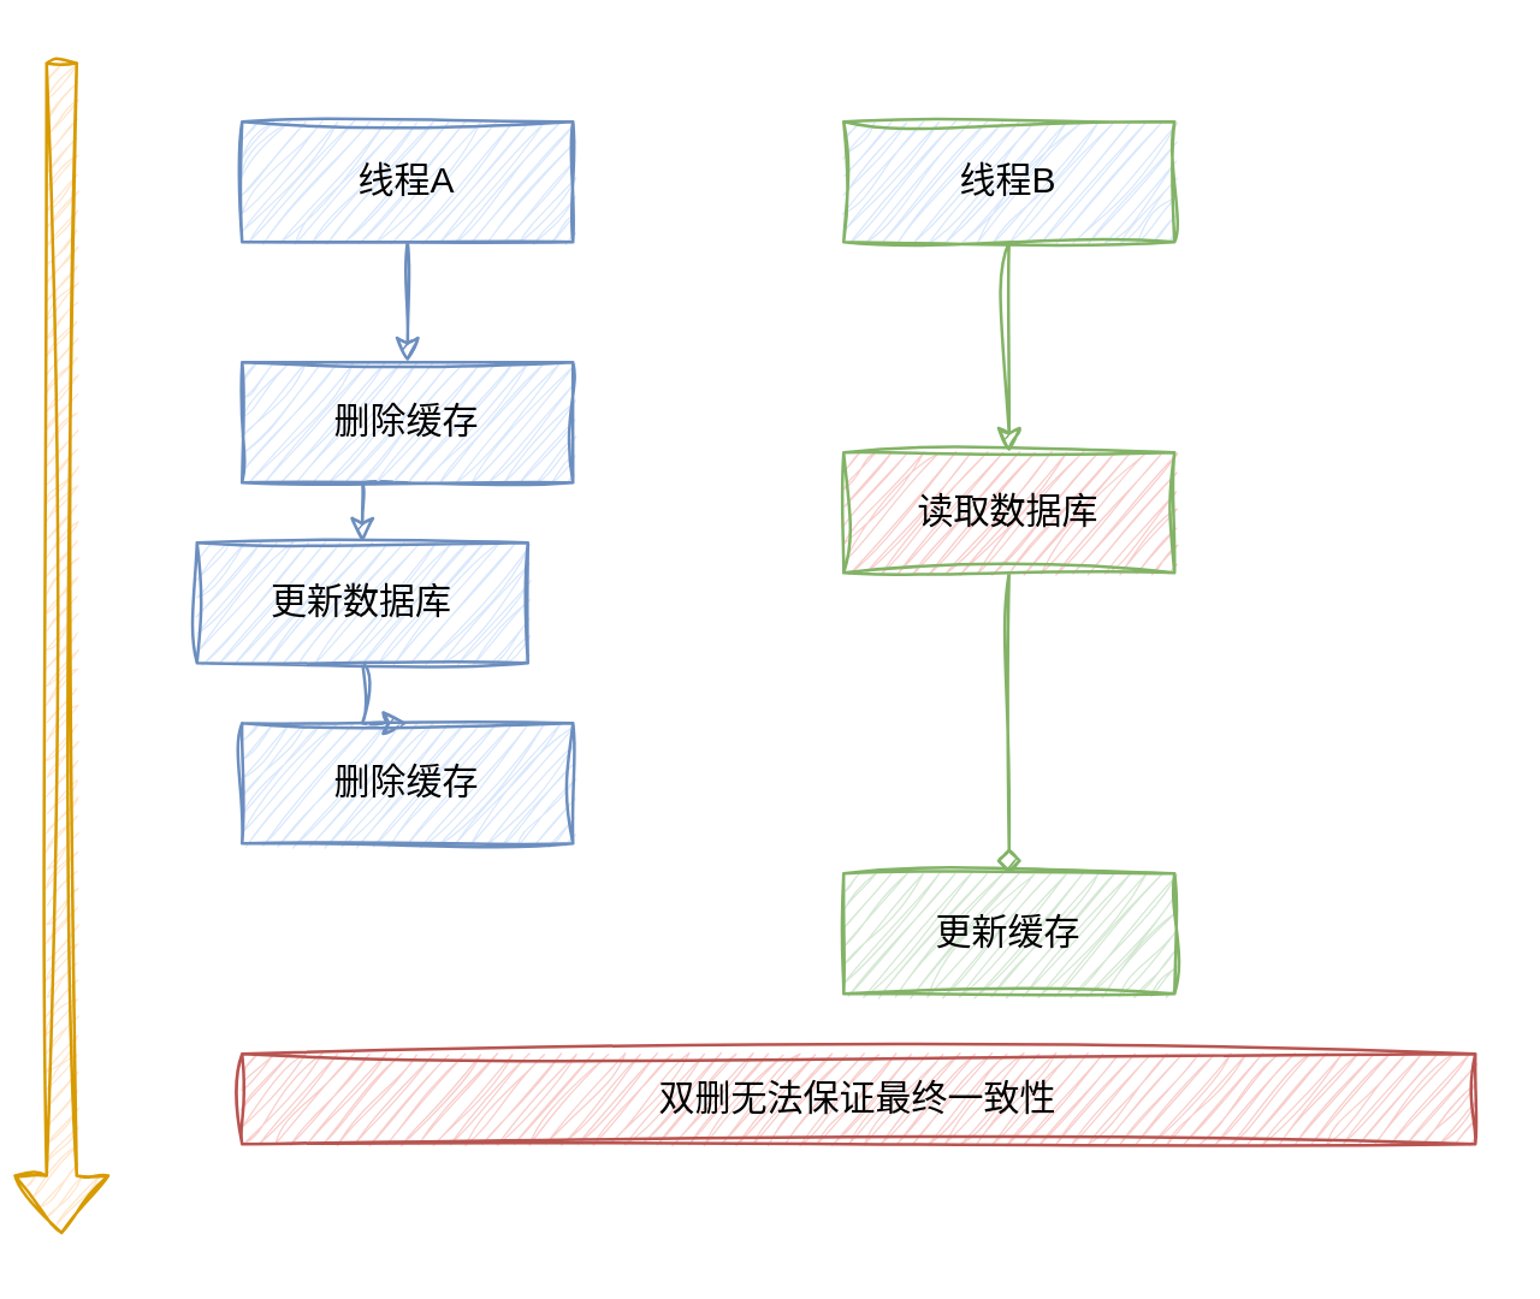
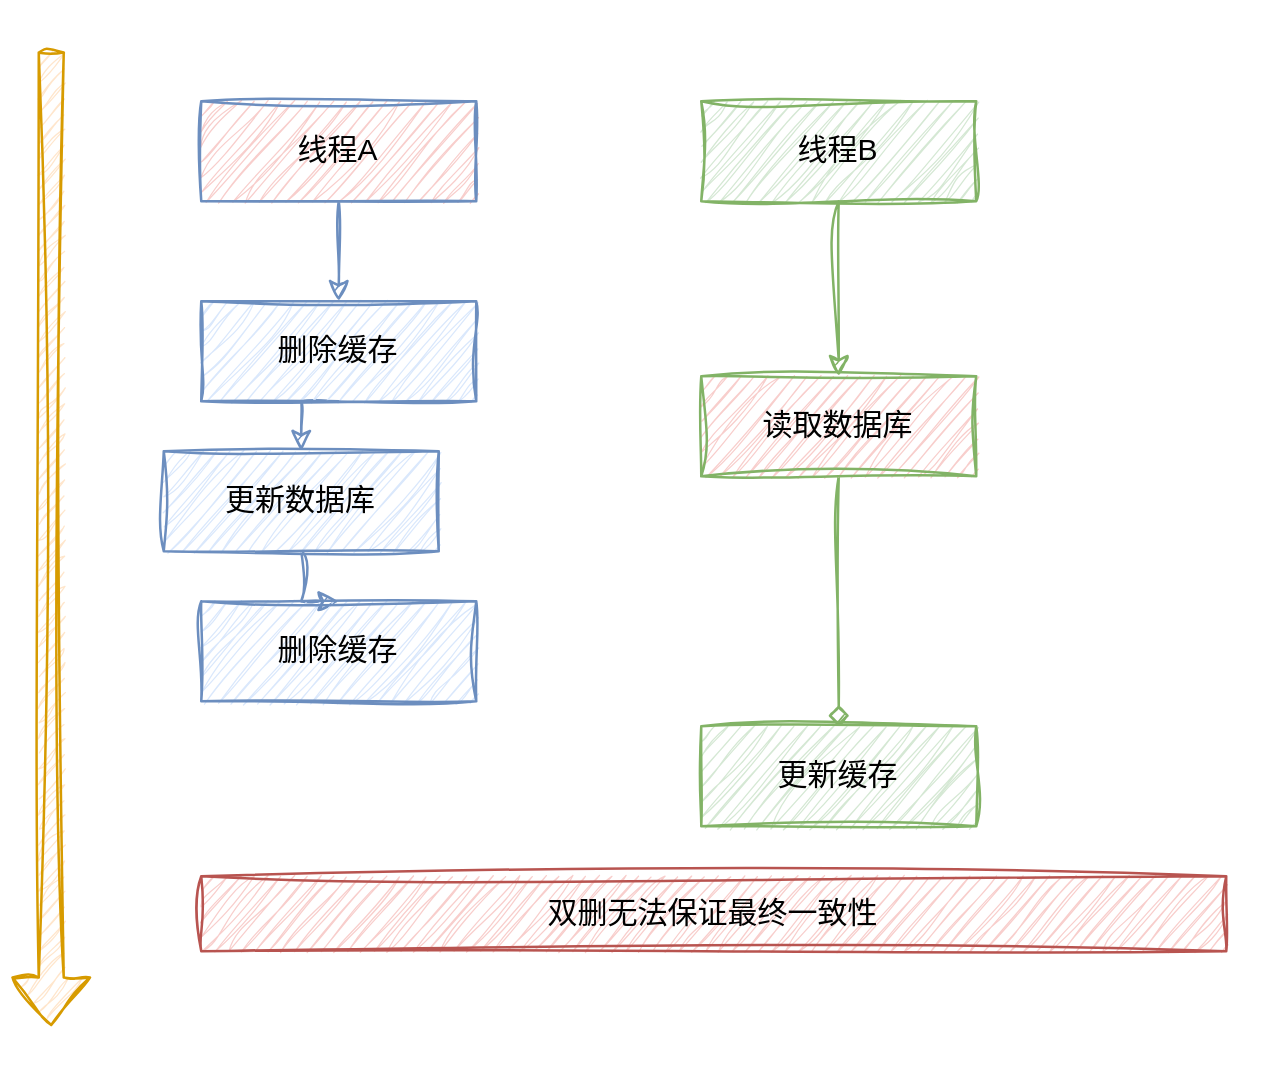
- <mxCell id="4" value="线程A" style="rounded=0;whiteSpace=wrap;html=1;sketch=1;curveFitting=1;jiggle=2;fillColor=#dae8fc;strokeColor=#6c8ebf;" vertex="1" parent="1"><mxGeometry x="80" y="40" width="110" height="40" as="geometry" /></mxCell>
+ <mxCell id="4" value="线程A" style="rounded=0;whiteSpace=wrap;html=1;sketch=1;curveFitting=1;jiggle=2;fillColor=#f8cecc;strokeColor=#6c8ebf;" vertex="1" parent="1"><mxGeometry x="80" y="40" width="110" height="40" as="geometry" /></mxCell>
- <mxCell id="6" value="线程B" style="rounded=0;whiteSpace=wrap;html=1;sketch=1;curveFitting=1;jiggle=2;fillColor=#dae8fc;strokeColor=#82b366;" vertex="1" parent="1"><mxGeometry x="280" y="40" width="110" height="40" as="geometry" /></mxCell>
+ <mxCell id="6" value="线程B" style="rounded=0;whiteSpace=wrap;html=1;sketch=1;curveFitting=1;jiggle=2;fillColor=#d5e8d4;strokeColor=#82b366;" vertex="1" parent="1"><mxGeometry x="280" y="40" width="110" height="40" as="geometry" /></mxCell>
